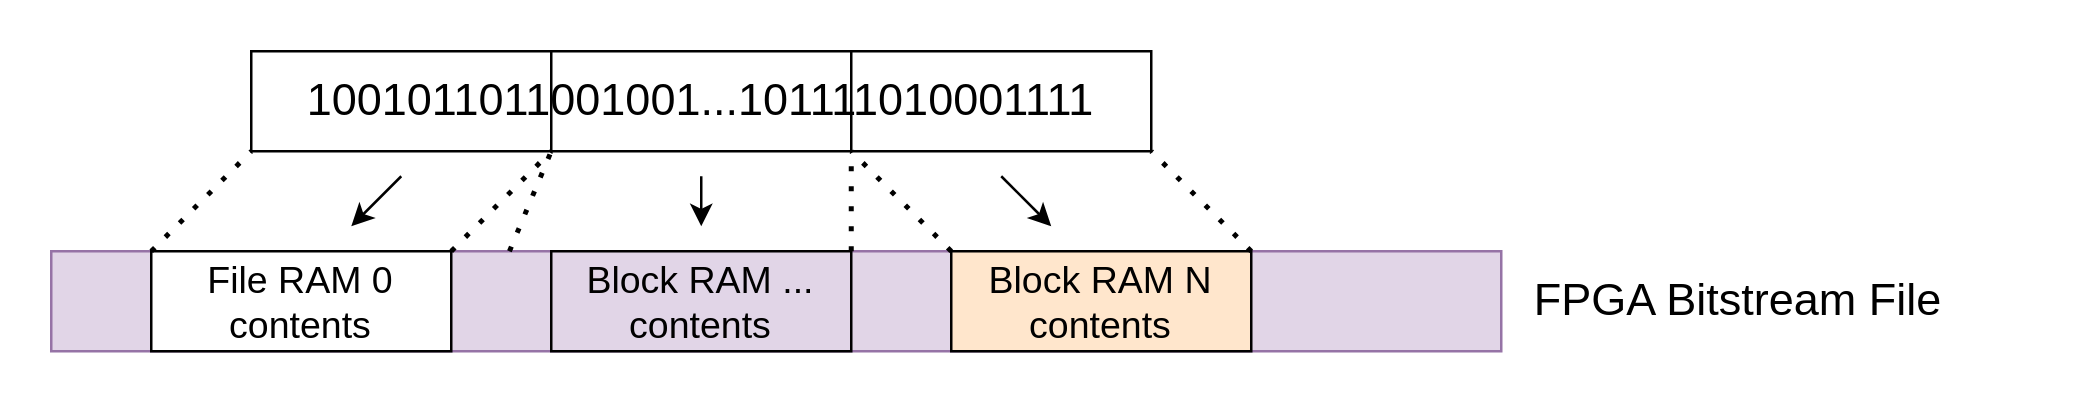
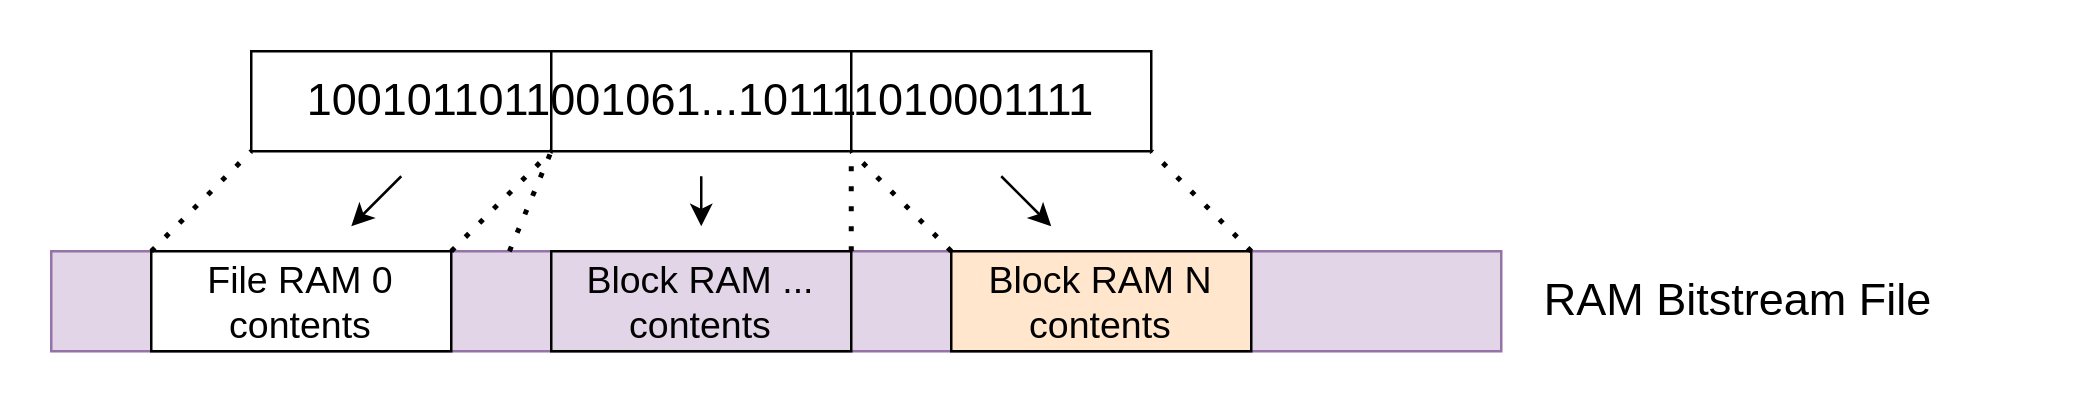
- <mxCell id="19" value="1001011011001001...101111010001111" style="text;html=1;strokeColor=none;fillColor=none;align=center;verticalAlign=middle;whiteSpace=wrap;rounded=0;fontSize=18;" vertex="1" parent="1"><mxGeometry x="250" y="25" width="60" height="30" as="geometry" /></mxCell>
+ <mxCell id="19" value="1001011011001061...101111010001111" style="text;html=1;strokeColor=none;fillColor=none;align=center;verticalAlign=middle;whiteSpace=wrap;rounded=0;fontSize=18;" vertex="1" parent="1"><mxGeometry x="250" y="25" width="60" height="30" as="geometry" /></mxCell>
- <mxCell id="15" value="FPGA Bitstream File" style="text;html=1;strokeColor=none;fillColor=none;align=center;verticalAlign=middle;whiteSpace=wrap;rounded=0;fontSize=18;" vertex="1" parent="1"><mxGeometry x="580" y="105" width="230" height="30" as="geometry" /></mxCell>
+ <mxCell id="15" value="RAM Bitstream File" style="text;html=1;strokeColor=none;fillColor=none;align=center;verticalAlign=middle;whiteSpace=wrap;rounded=0;fontSize=18;" vertex="1" parent="1"><mxGeometry x="580" y="105" width="230" height="30" as="geometry" /></mxCell>
